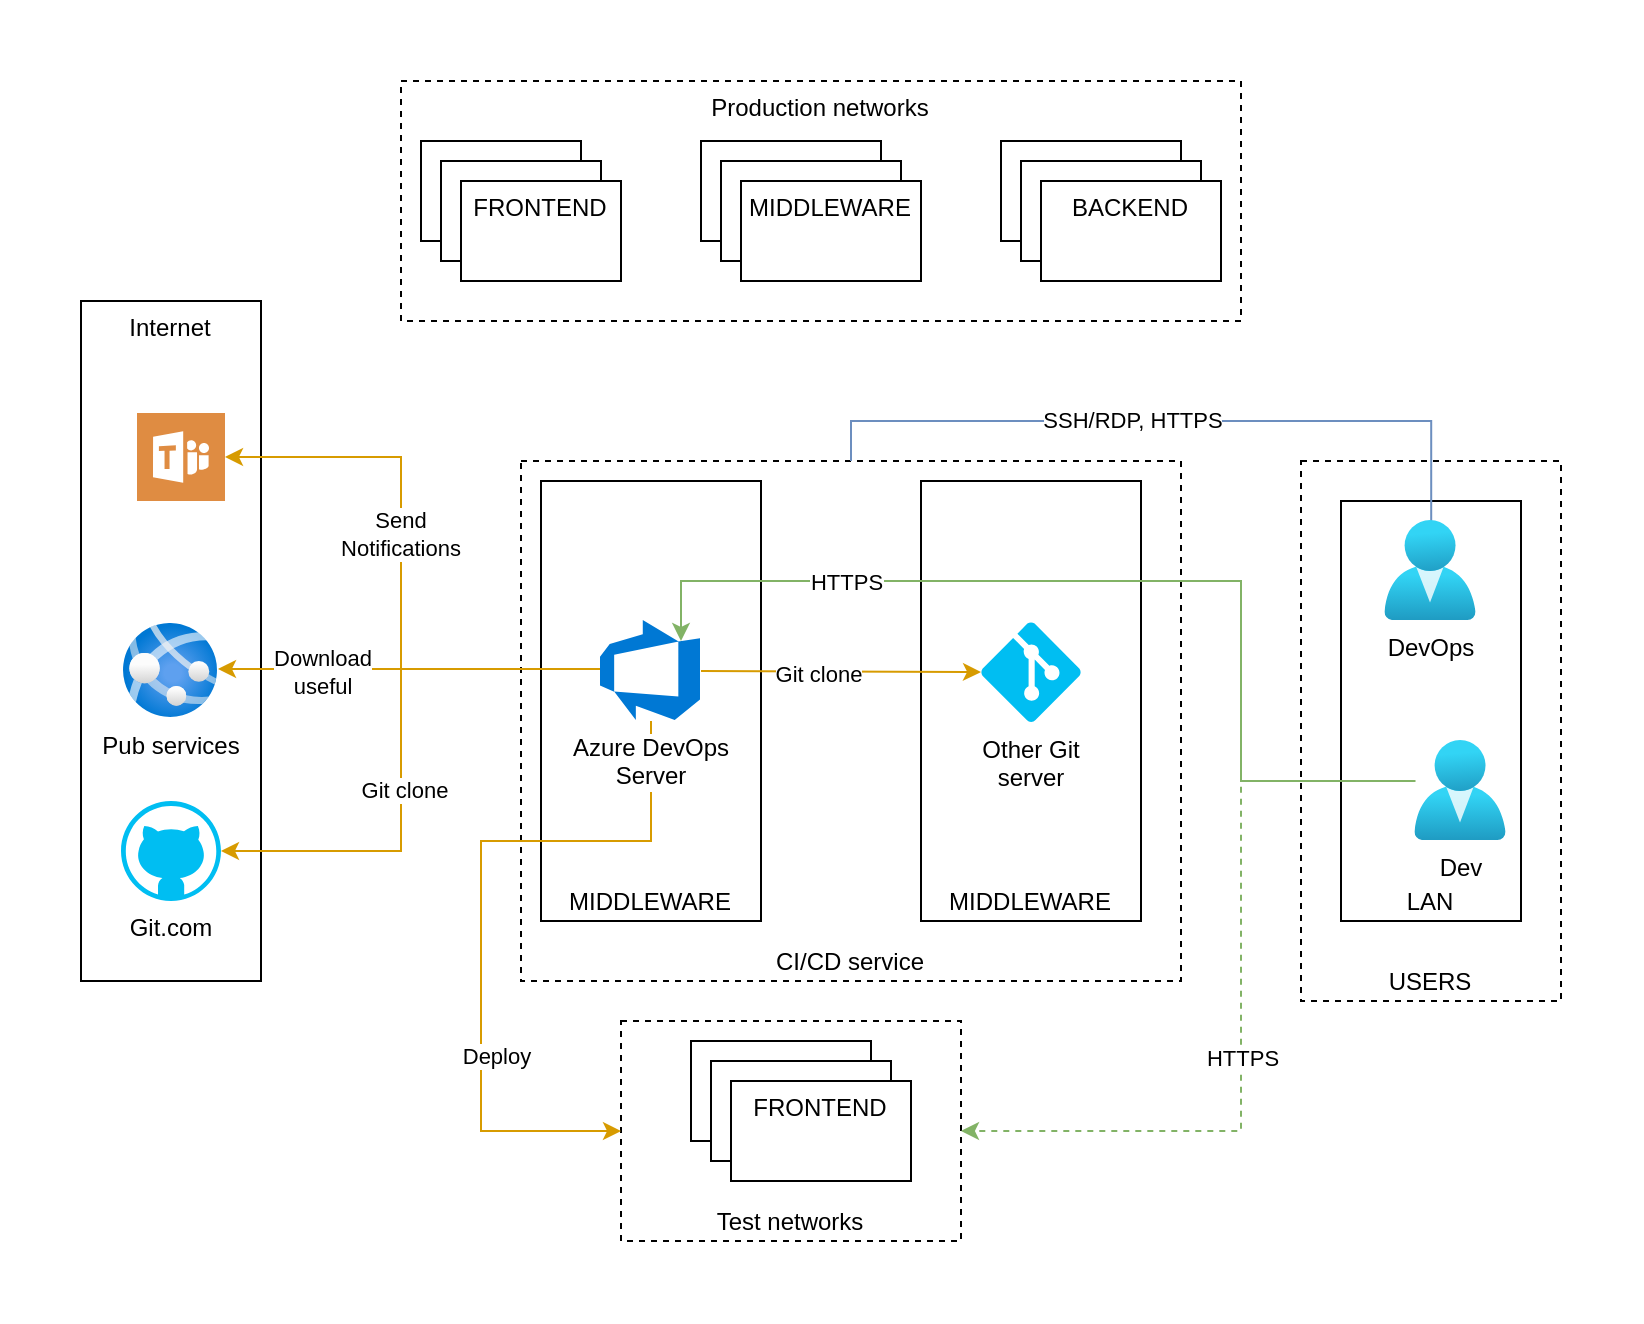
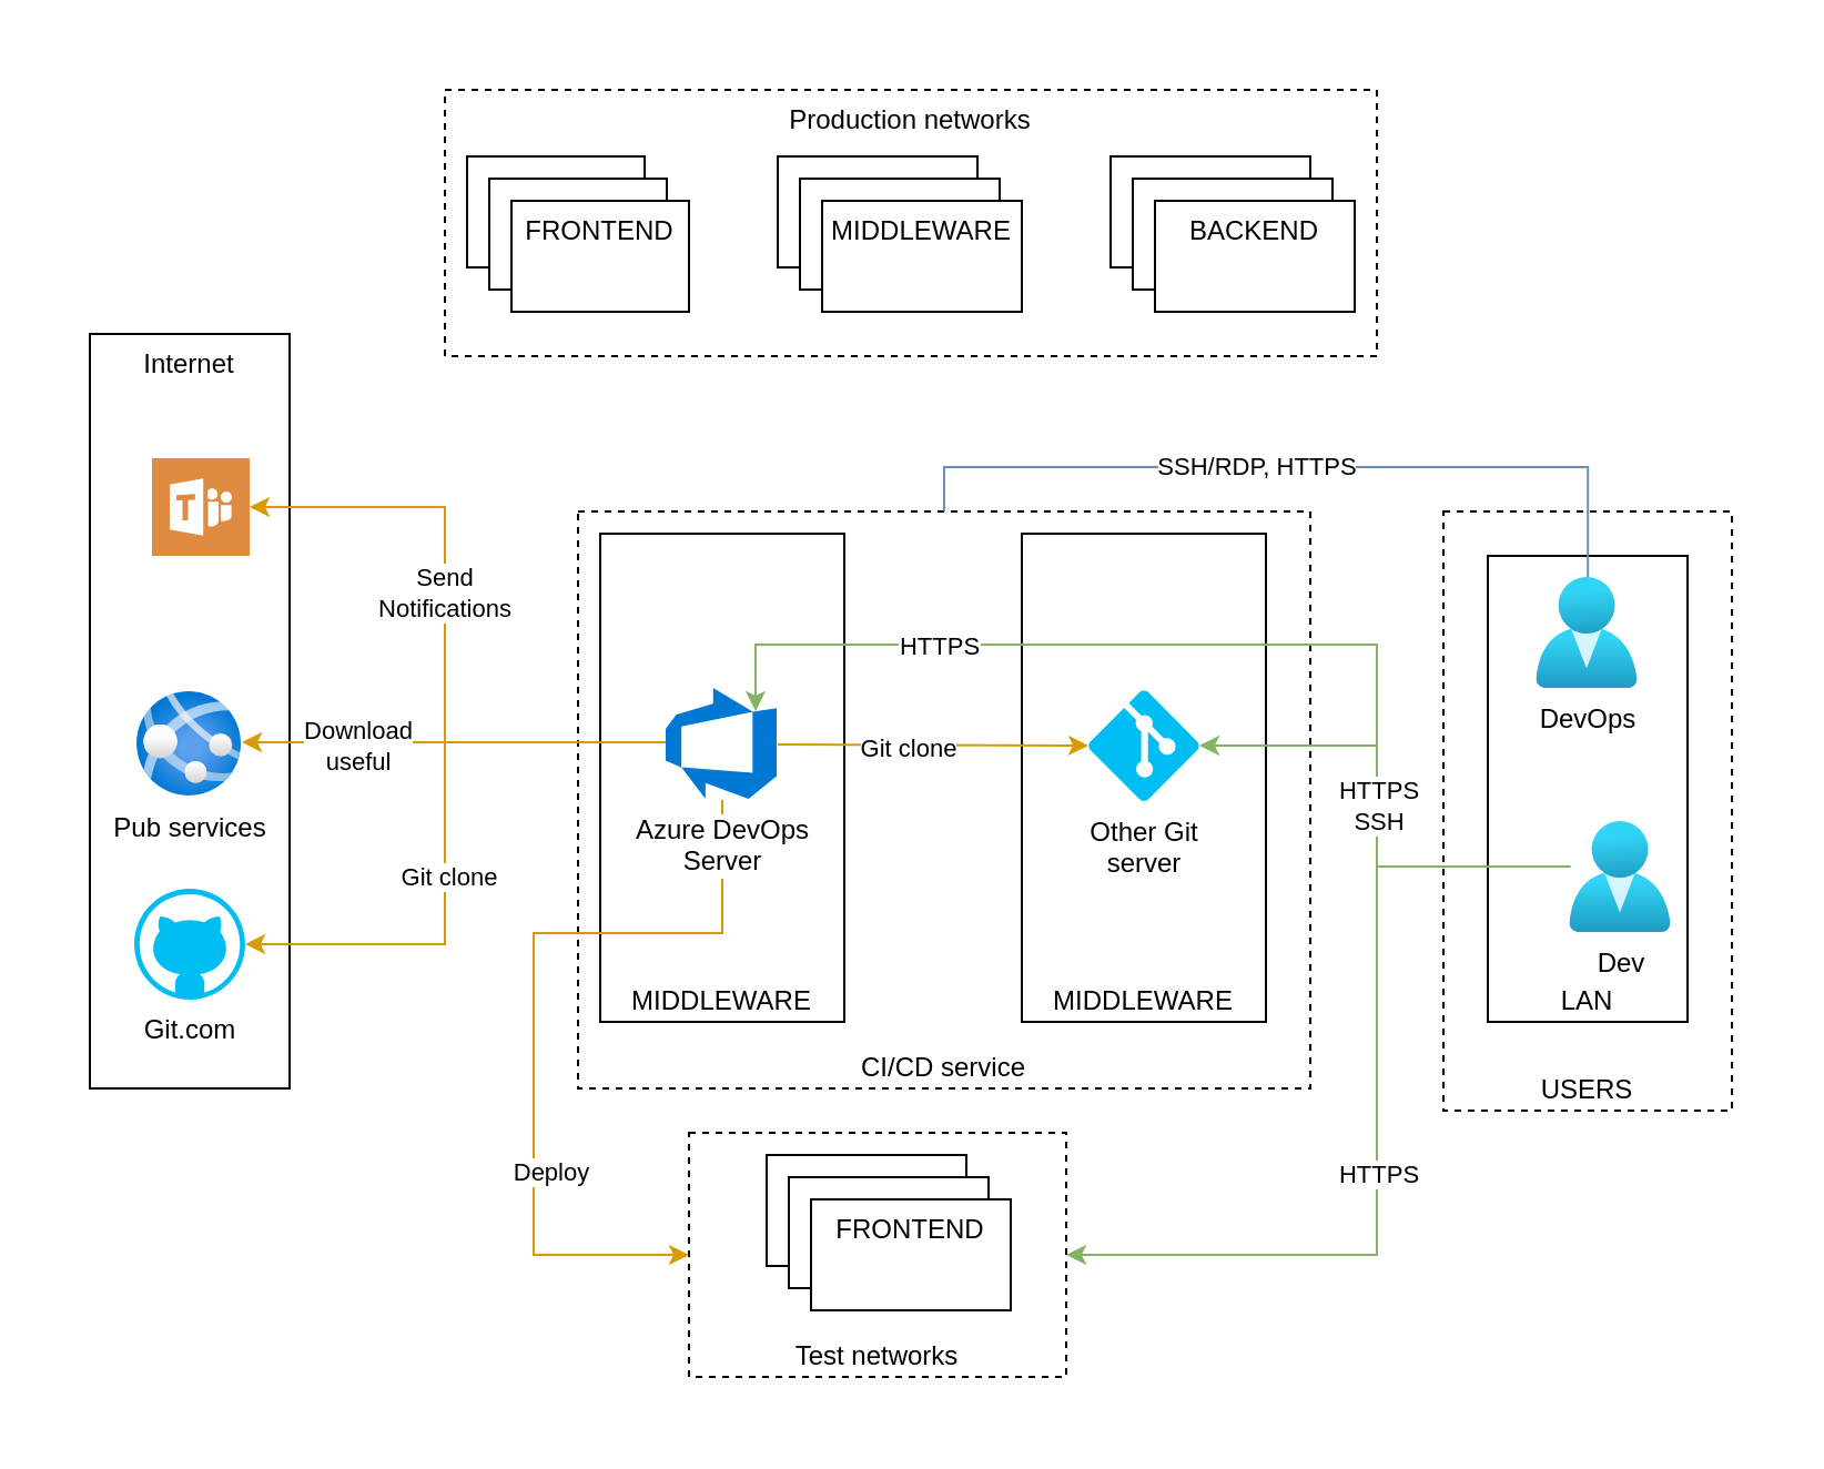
+ <mxCell id="46" style="edgeStyle=orthogonalEdgeStyle;rounded=0;jumpStyle=arc;orthogonalLoop=1;jettySize=auto;html=1;entryX=1;entryY=0.5;entryDx=0;entryDy=0;startArrow=none;startFill=0;strokeWidth=1;fillColor=#d5e8d4;strokeColor=#82b366;entryPerimeter=0;" edge="1" parent="1" source="43" target="21"><mxGeometry relative="1" as="geometry"><mxPoint x="702.15" y="400" as="sourcePoint" /><mxPoint x="490" y="595" as="targetPoint" /><Array as="points"><mxPoint x="620" y="390" /><mxPoint x="620" y="336" /><mxPoint x="540" y="336" /></Array></mxGeometry></mxCell>
+ <mxCell id="47" value="HTTPS&lt;br&gt;SSH" style="edgeLabel;html=1;align=center;verticalAlign=middle;resizable=0;points=[];" vertex="1" connectable="0" parent="46"><mxGeometry x="0.122" relative="1" as="geometry"><mxPoint y="9" as="offset" /></mxGeometry></mxCell>
- <mxCell id="41" style="edgeStyle=orthogonalEdgeStyle;rounded=0;jumpStyle=arc;orthogonalLoop=1;jettySize=auto;html=1;entryX=1;entryY=0.5;entryDx=0;entryDy=0;startArrow=none;startFill=0;strokeWidth=1;fillColor=#d5e8d4;strokeColor=#82b366;dashed=1;" edge="1" parent="1" source="43" target="29"><mxGeometry relative="1" as="geometry"><Array as="points"><mxPoint x="620" y="390" /><mxPoint x="620" y="565" /></Array></mxGeometry></mxCell>
+ <mxCell id="41" style="edgeStyle=orthogonalEdgeStyle;rounded=0;jumpStyle=arc;orthogonalLoop=1;jettySize=auto;html=1;entryX=1;entryY=0.5;entryDx=0;entryDy=0;startArrow=none;startFill=0;strokeWidth=1;fillColor=#d5e8d4;strokeColor=#82b366;" edge="1" parent="1" source="43" target="29"><mxGeometry relative="1" as="geometry"><Array as="points"><mxPoint x="620" y="390" /><mxPoint x="620" y="565" /></Array></mxGeometry></mxCell>
